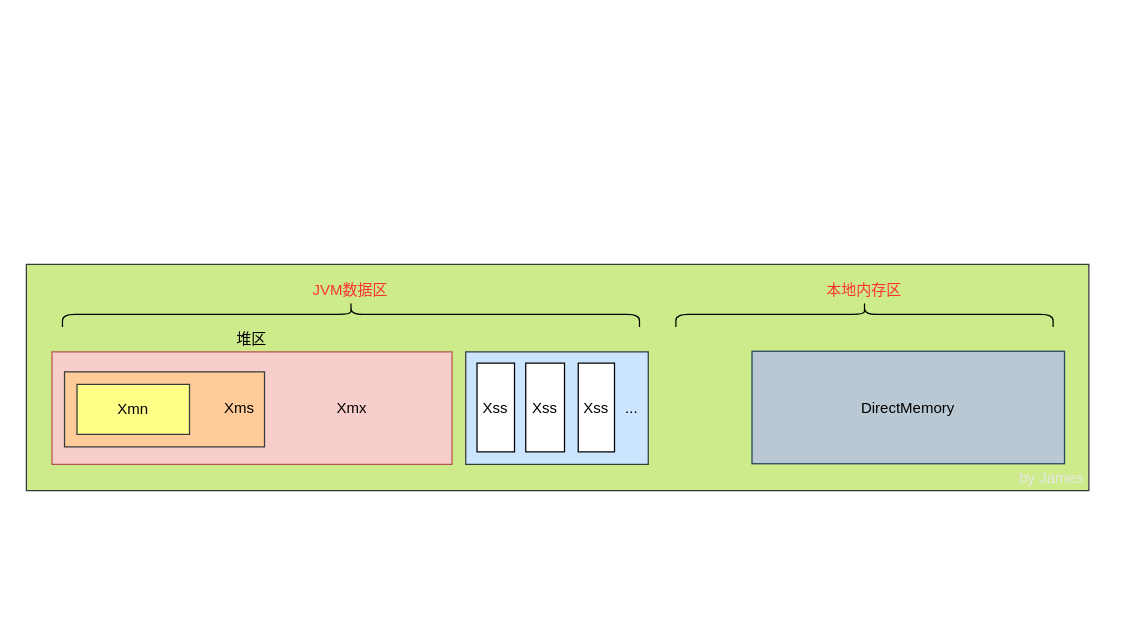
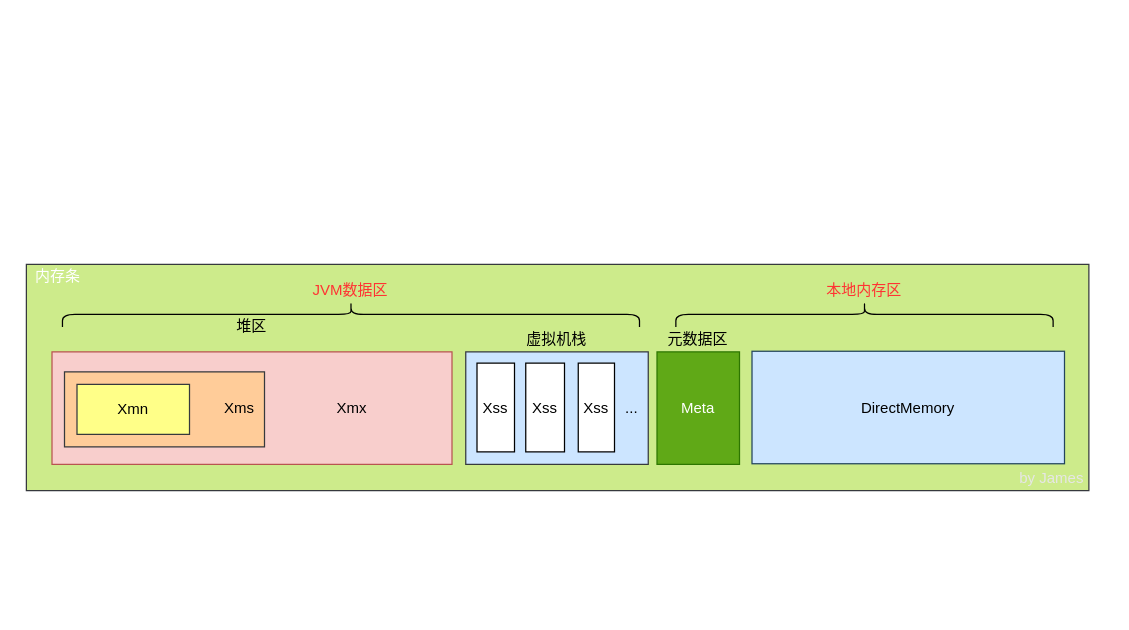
+ <mxCell id="18" value="内存条" style="text;html=1;strokeColor=none;fillColor=none;align=center;verticalAlign=middle;whiteSpace=wrap;rounded=0;fontColor=#FFFFFF;" vertex="1" parent="1"><mxGeometry x="20.5" y="211" width="50" height="20" as="geometry" /></mxCell>
- <mxCell id="14" value="堆区" style="text;html=1;strokeColor=none;fillColor=none;align=center;verticalAlign=middle;whiteSpace=wrap;rounded=0;" vertex="1" parent="1"><mxGeometry x="181" y="261" width="40" height="20" as="geometry" /></mxCell>
+ <mxCell id="14" value="堆区" style="text;html=1;strokeColor=none;fillColor=none;align=center;verticalAlign=middle;whiteSpace=wrap;rounded=0;" vertex="1" parent="1"><mxGeometry x="181" y="251" width="40" height="20" as="geometry" /></mxCell>
+ <mxCell id="5" value="虚拟机栈" style="text;html=1;strokeColor=none;fillColor=none;align=center;verticalAlign=middle;whiteSpace=wrap;rounded=0;" vertex="1" parent="1"><mxGeometry x="410" y="261" width="70" height="20" as="geometry" /></mxCell>
+ <mxCell id="16" value="元数据区" style="text;html=1;strokeColor=none;fillColor=none;align=center;verticalAlign=middle;whiteSpace=wrap;rounded=0;" vertex="1" parent="1"><mxGeometry x="528" y="261" width="60" height="20" as="geometry" /></mxCell>
+ <mxCell id="15" value="Meta" style="rounded=0;whiteSpace=wrap;html=1;fillColor=#60a917;strokeColor=#2D7600;fontColor=#ffffff;" vertex="1" parent="1"><mxGeometry x="525" y="281" width="66" height="90" as="geometry" /></mxCell>
- <mxCell id="17" value="DirectMemory" style="rounded=0;whiteSpace=wrap;html=1;fillColor=#bac8d3;strokeColor=#23445d;" vertex="1" parent="1"><mxGeometry x="601" y="280.5" width="250" height="90" as="geometry" /></mxCell>
+ <mxCell id="17" value="DirectMemory" style="rounded=0;whiteSpace=wrap;html=1;fillColor=#cce5ff;strokeColor=#23445d;" vertex="1" parent="1"><mxGeometry x="601" y="280.5" width="250" height="90" as="geometry" /></mxCell>
